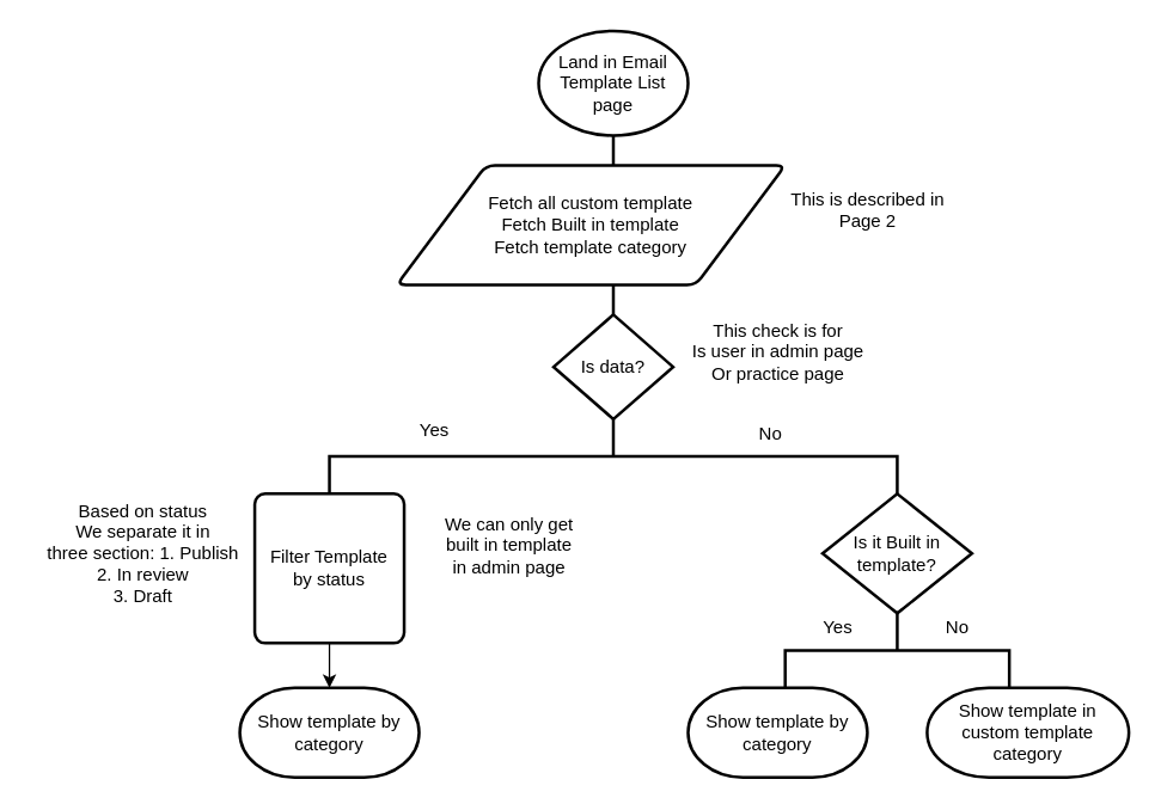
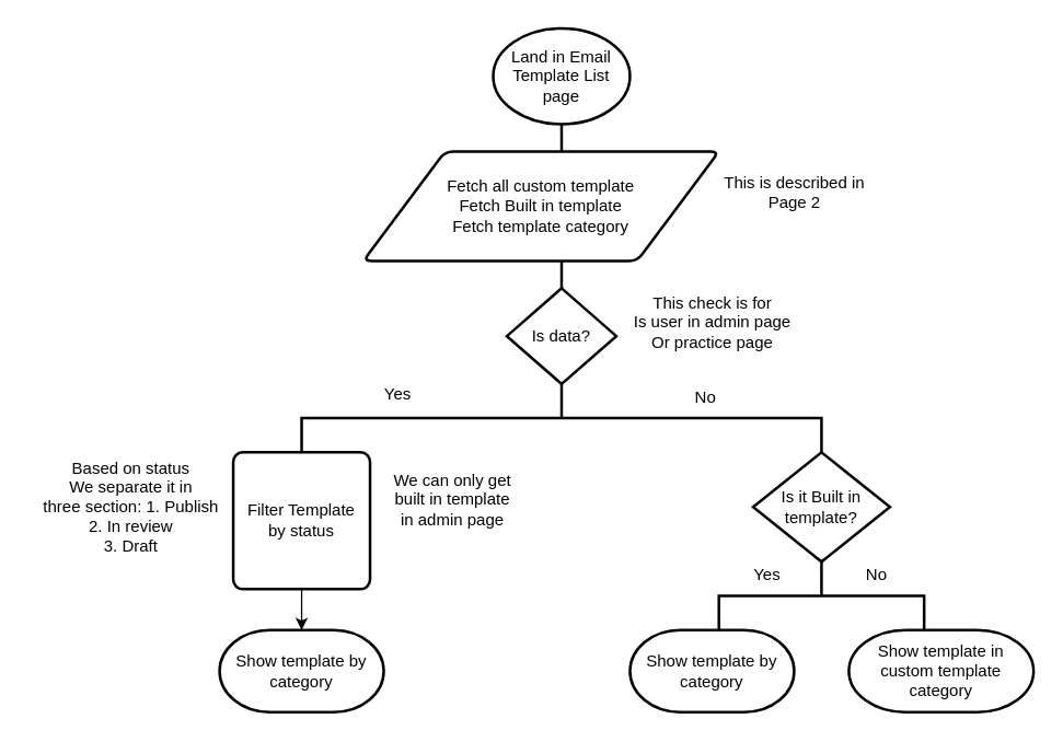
- <mxCell id="21" value="We can only get &lt;br&gt;built in template&lt;br&gt;in admin page" style="text;html=1;align=center;verticalAlign=middle;resizable=0;points=[];autosize=1;" vertex="1" parent="1"><mxGeometry x="290" y="340" width="100" height="50" as="geometry" /></mxCell>
+ <mxCell id="21" value="We can only get &lt;br&gt;built in template&lt;br&gt;in admin page" style="text;html=1;align=center;verticalAlign=middle;resizable=0;points=[];autosize=1;" vertex="1" parent="1"><mxGeometry x="280" y="340" width="100" height="50" as="geometry" /></mxCell>
